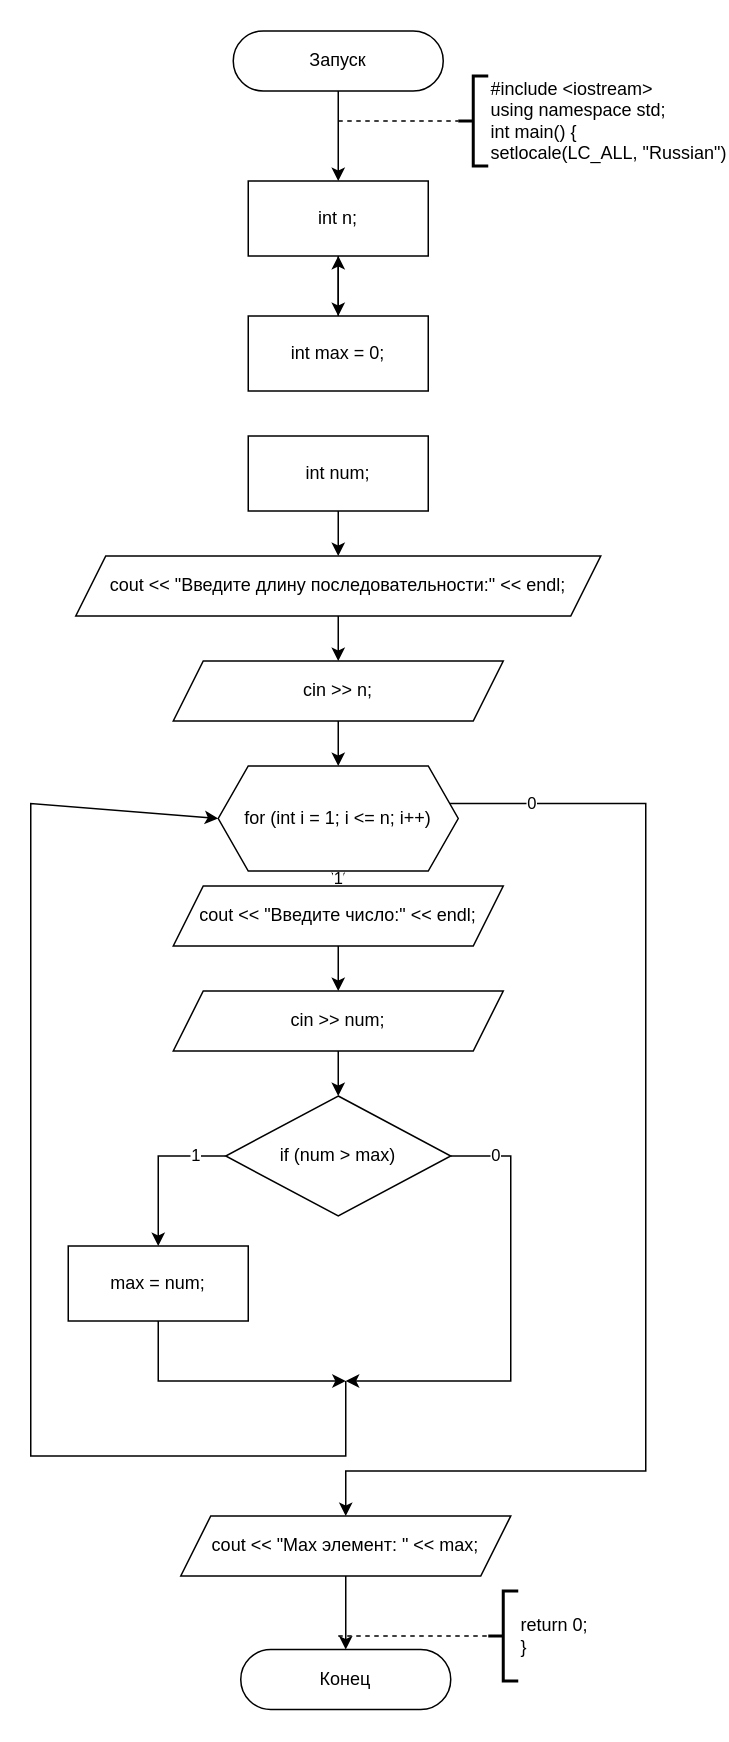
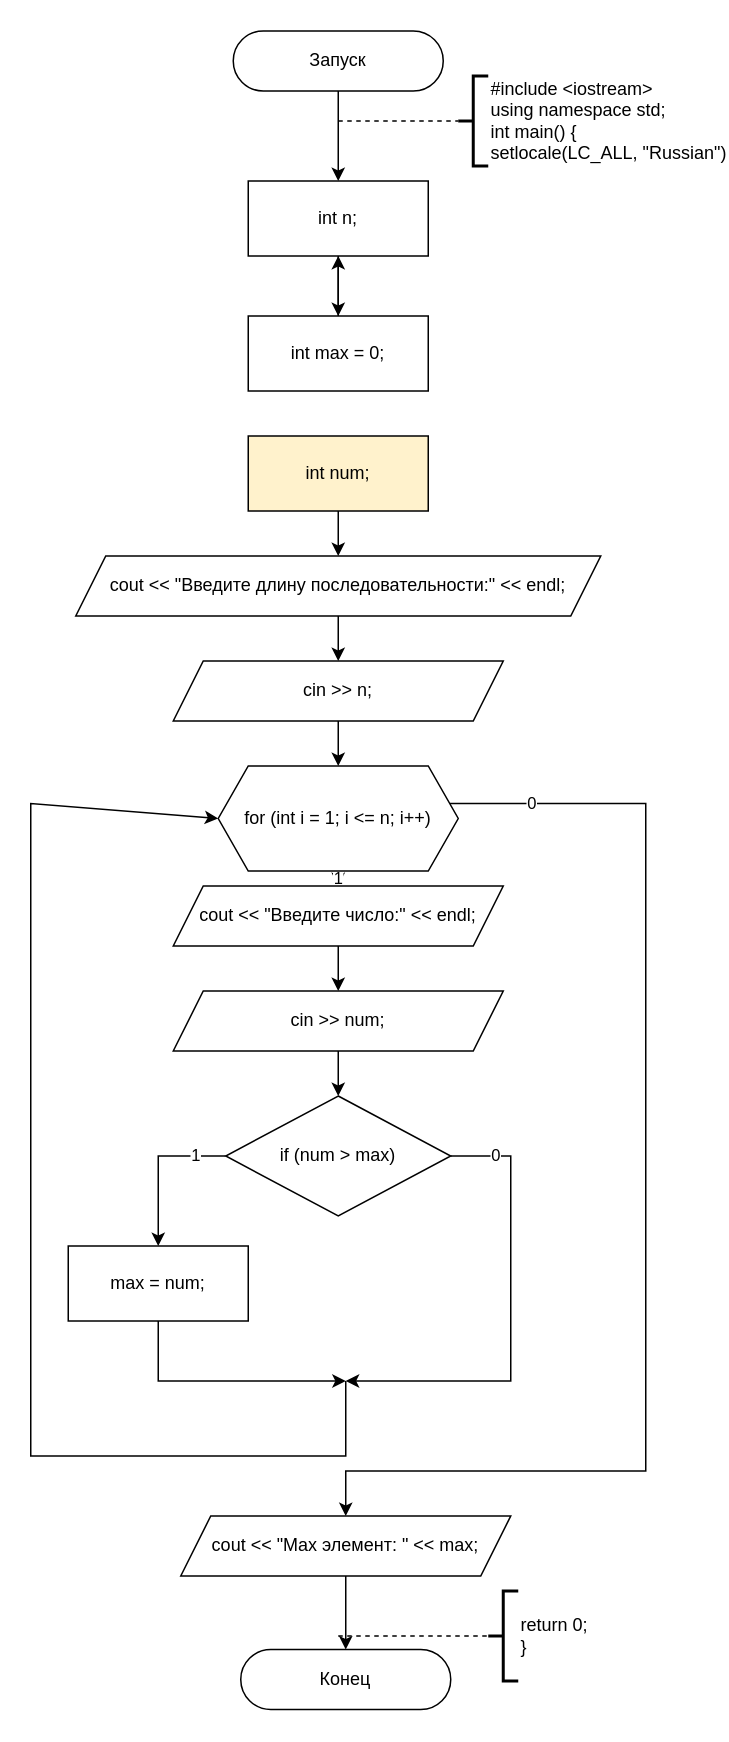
- <mxCell id="22" value="int num;" style="rounded=0;whiteSpace=wrap;html=1;" parent="1" vertex="1"><mxGeometry x="165" y="290" width="120" height="50" as="geometry" /></mxCell>
+ <mxCell id="22" value="int num;" style="rounded=0;whiteSpace=wrap;html=1;fillColor=#fff2cc;" parent="1" vertex="1"><mxGeometry x="165" y="290" width="120" height="50" as="geometry" /></mxCell>
